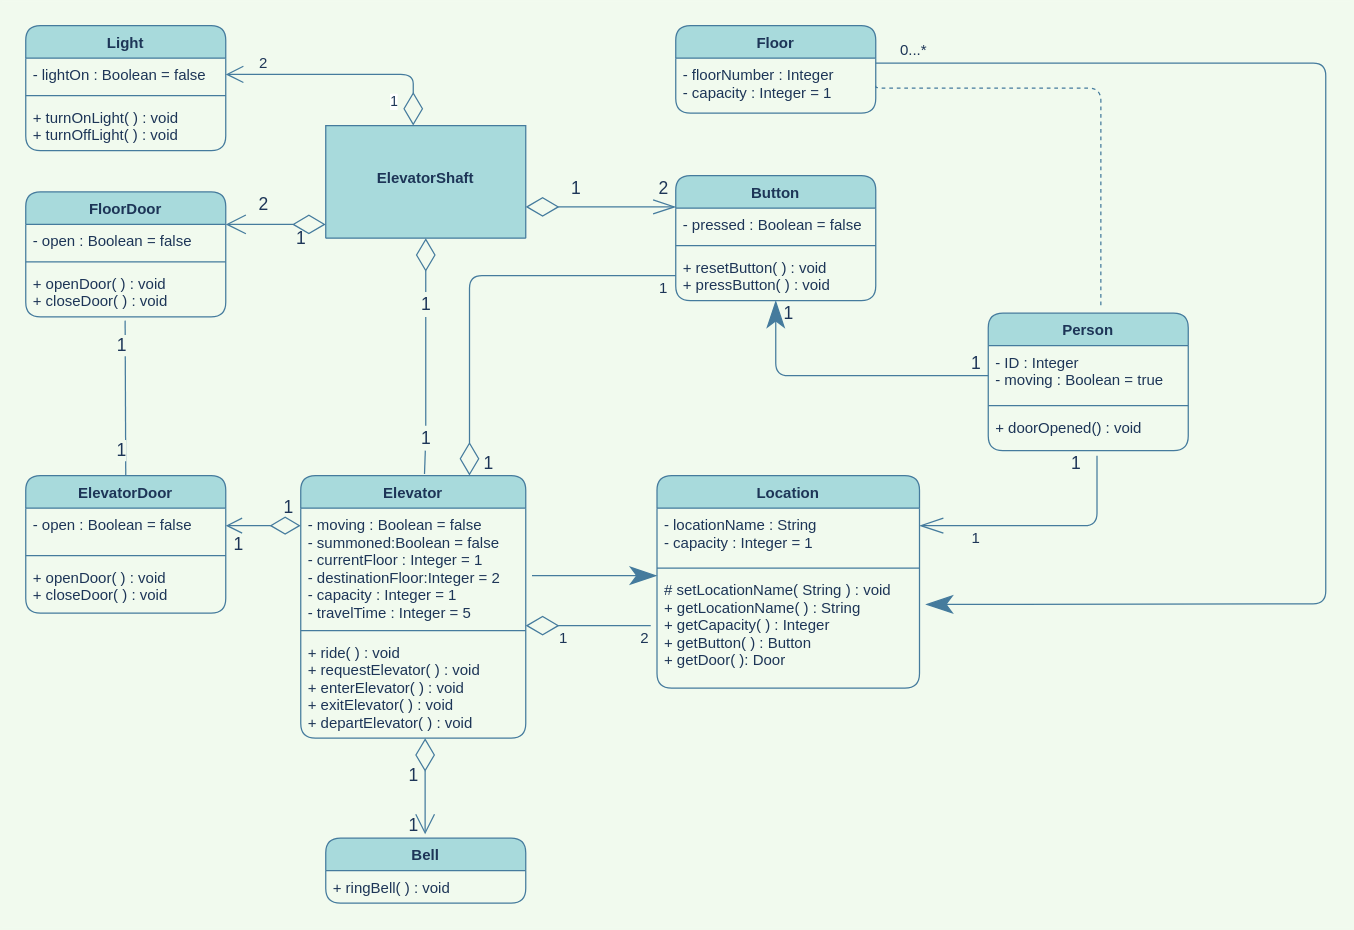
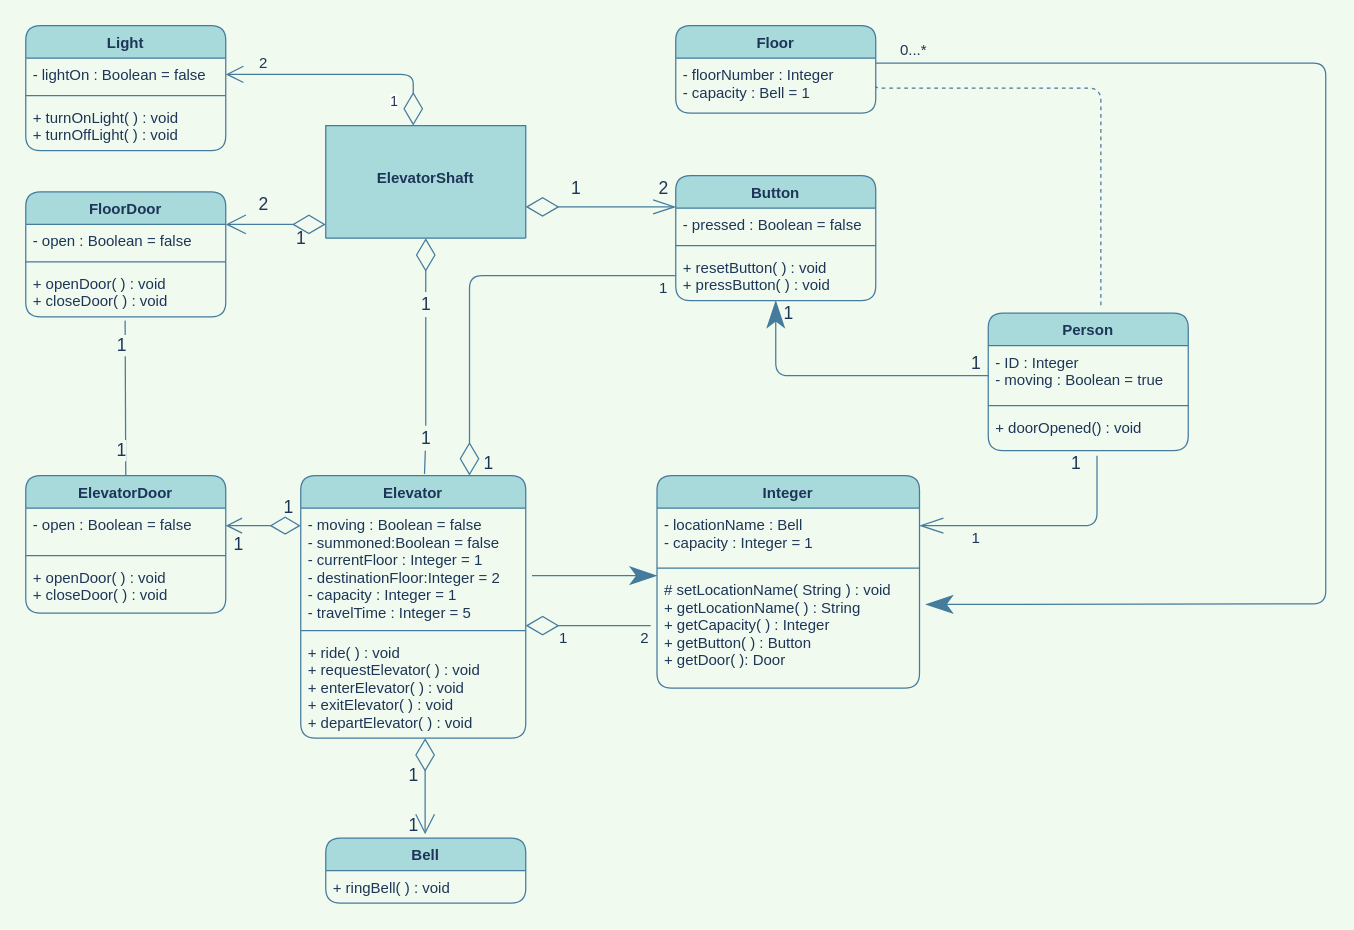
- <mxCell id="22" value="- floorNumber : Integer&#10;- capacity : Integer = 1" style="text;strokeColor=none;fillColor=none;align=left;verticalAlign=top;spacingLeft=4;spacingRight=4;overflow=hidden;rotatable=0;points=[[0,0.5],[1,0.5]];portConstraint=eastwest;fontColor=#1D3557;rounded=1;" vertex="1" parent="21"><mxGeometry y="26" width="160" height="44" as="geometry" /></mxCell>
+ <mxCell id="22" value="- floorNumber : Integer&#10;- capacity : Bell = 1" style="text;strokeColor=none;fillColor=none;align=left;verticalAlign=top;spacingLeft=4;spacingRight=4;overflow=hidden;rotatable=0;points=[[0,0.5],[1,0.5]];portConstraint=eastwest;fontColor=#1D3557;rounded=1;" vertex="1" parent="21"><mxGeometry y="26" width="160" height="44" as="geometry" /></mxCell>
- <mxCell id="59" value="Location" style="swimlane;fontStyle=1;align=center;verticalAlign=top;childLayout=stackLayout;horizontal=1;startSize=26;horizontalStack=0;resizeParent=1;resizeParentMax=0;resizeLast=0;collapsible=1;marginBottom=0;fillColor=#A8DADC;strokeColor=#457B9D;fontColor=#1D3557;rounded=1;" vertex="1" parent="1"><mxGeometry x="525" y="380" width="210" height="170" as="geometry" /></mxCell>
+ <mxCell id="59" value="Integer" style="swimlane;fontStyle=1;align=center;verticalAlign=top;childLayout=stackLayout;horizontal=1;startSize=26;horizontalStack=0;resizeParent=1;resizeParentMax=0;resizeLast=0;collapsible=1;marginBottom=0;fillColor=#A8DADC;strokeColor=#457B9D;fontColor=#1D3557;rounded=1;" vertex="1" parent="1"><mxGeometry x="525" y="380" width="210" height="170" as="geometry" /></mxCell>
- <mxCell id="60" value="- locationName : String&#10;- capacity : Integer = 1" style="text;strokeColor=none;fillColor=none;align=left;verticalAlign=top;spacingLeft=4;spacingRight=4;overflow=hidden;rotatable=0;points=[[0,0.5],[1,0.5]];portConstraint=eastwest;fontColor=#1D3557;rounded=1;" vertex="1" parent="59"><mxGeometry y="26" width="210" height="44" as="geometry" /></mxCell>
+ <mxCell id="60" value="- locationName : Bell&#10;- capacity : Integer = 1" style="text;strokeColor=none;fillColor=none;align=left;verticalAlign=top;spacingLeft=4;spacingRight=4;overflow=hidden;rotatable=0;points=[[0,0.5],[1,0.5]];portConstraint=eastwest;fontColor=#1D3557;rounded=1;" vertex="1" parent="59"><mxGeometry y="26" width="210" height="44" as="geometry" /></mxCell>
